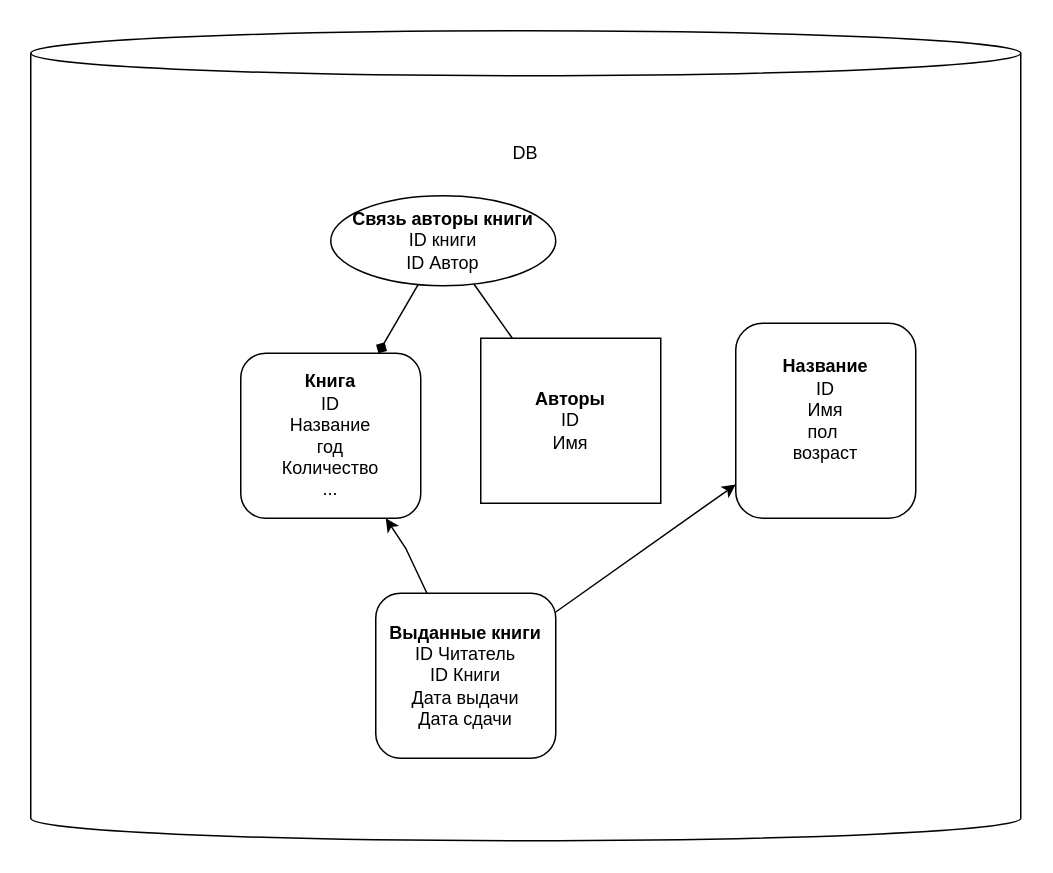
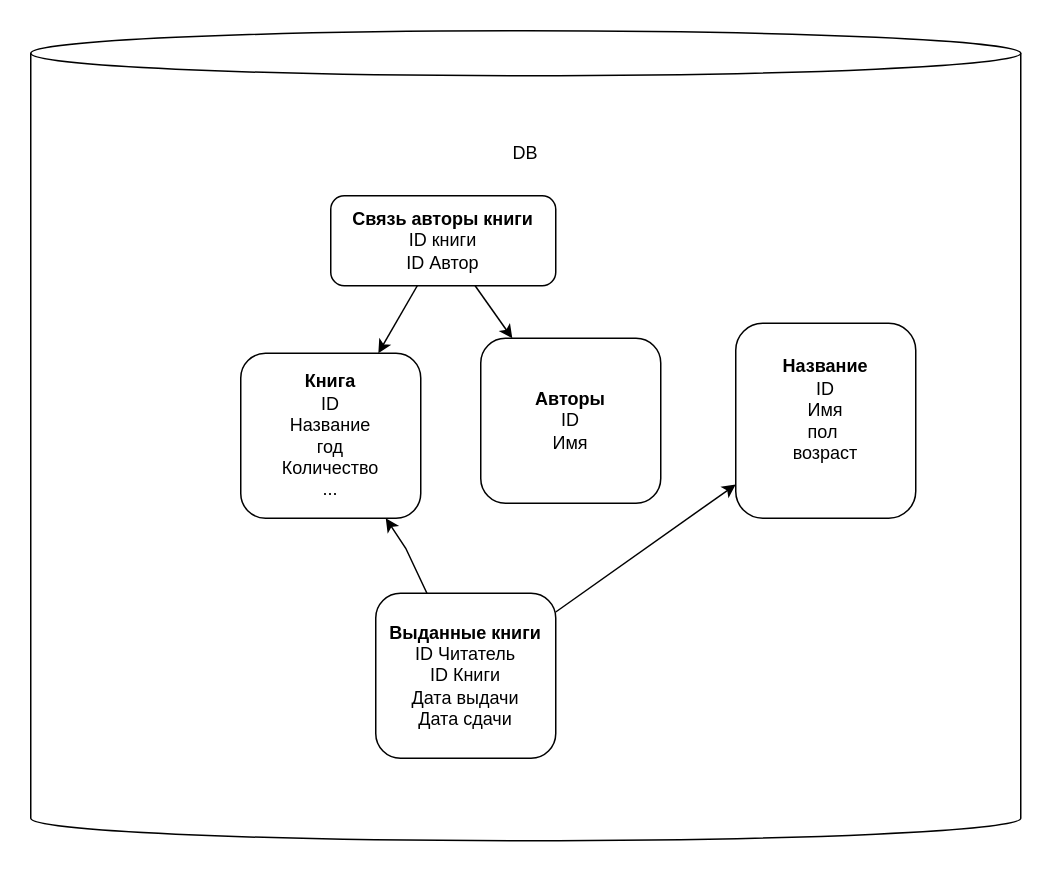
- <mxCell id="9" value="&lt;b&gt;Связь авторы книги&lt;/b&gt;&lt;div&gt;ID книги&lt;/div&gt;&lt;div&gt;ID Автор&lt;/div&gt;" style="ellipse;whiteSpace=wrap;html=1;" vertex="1" parent="1"><mxGeometry x="220" y="130" width="150" height="60" as="geometry" /></mxCell>
+ <mxCell id="9" value="&lt;b&gt;Связь авторы книги&lt;/b&gt;&lt;div&gt;ID книги&lt;/div&gt;&lt;div&gt;ID Автор&lt;/div&gt;" style="rounded=1;whiteSpace=wrap;html=1;" vertex="1" parent="1"><mxGeometry x="220" y="130" width="150" height="60" as="geometry" /></mxCell>
- <mxCell id="11" value="" style="endArrow=none;html=1;rounded=0;" edge="1" parent="1" source="9" target="4"><mxGeometry width="50" height="50" relative="1" as="geometry"><mxPoint x="140" y="245" as="sourcePoint" /><mxPoint x="190" y="195" as="targetPoint" /></mxGeometry></mxCell>
+ <mxCell id="11" value="" style="endArrow=classic;html=1;rounded=0;" edge="1" parent="1" source="9" target="4"><mxGeometry width="50" height="50" relative="1" as="geometry"><mxPoint x="140" y="245" as="sourcePoint" /><mxPoint x="190" y="195" as="targetPoint" /></mxGeometry></mxCell>
- <mxCell id="10" value="" style="endArrow=diamond;html=1;rounded=0;" edge="1" parent="1" source="9" target="3"><mxGeometry width="50" height="50" relative="1" as="geometry"><mxPoint x="160" y="225" as="sourcePoint" /><mxPoint x="210" y="175" as="targetPoint" /></mxGeometry></mxCell>
+ <mxCell id="10" value="" style="endArrow=classic;html=1;rounded=0;" edge="1" parent="1" source="9" target="3"><mxGeometry width="50" height="50" relative="1" as="geometry"><mxPoint x="160" y="225" as="sourcePoint" /><mxPoint x="210" y="175" as="targetPoint" /></mxGeometry></mxCell>
- <mxCell id="4" value="&lt;b&gt;Авторы&lt;/b&gt;&lt;div&gt;ID&lt;/div&gt;&lt;div&gt;Имя&lt;/div&gt;" style="whiteSpace=wrap;html=1;rounded=0;" vertex="1" parent="1"><mxGeometry x="320" y="225" width="120" height="110" as="geometry" /></mxCell>
+ <mxCell id="4" value="&lt;b&gt;Авторы&lt;/b&gt;&lt;div&gt;ID&lt;/div&gt;&lt;div&gt;Имя&lt;/div&gt;" style="rounded=1;whiteSpace=wrap;html=1;" vertex="1" parent="1"><mxGeometry x="320" y="225" width="120" height="110" as="geometry" /></mxCell>
